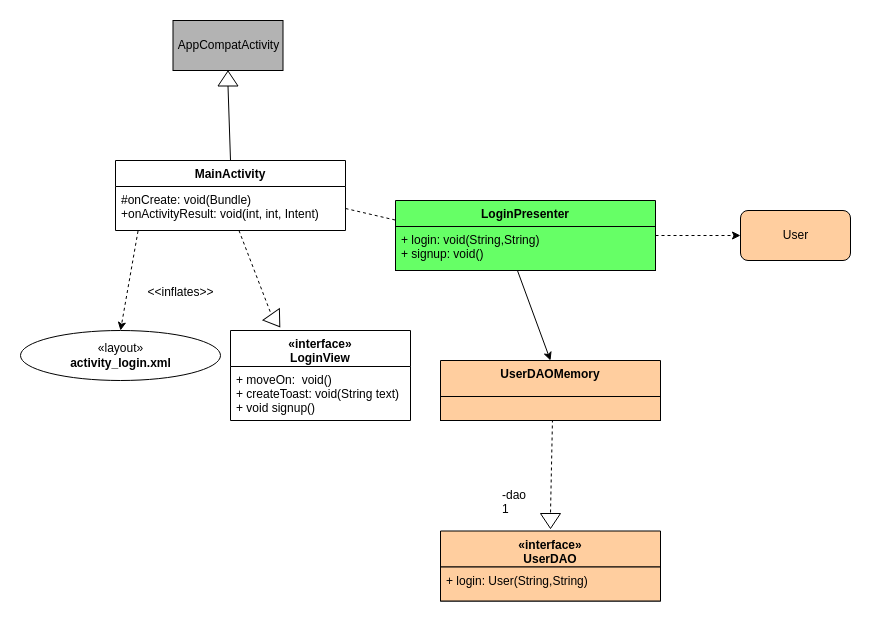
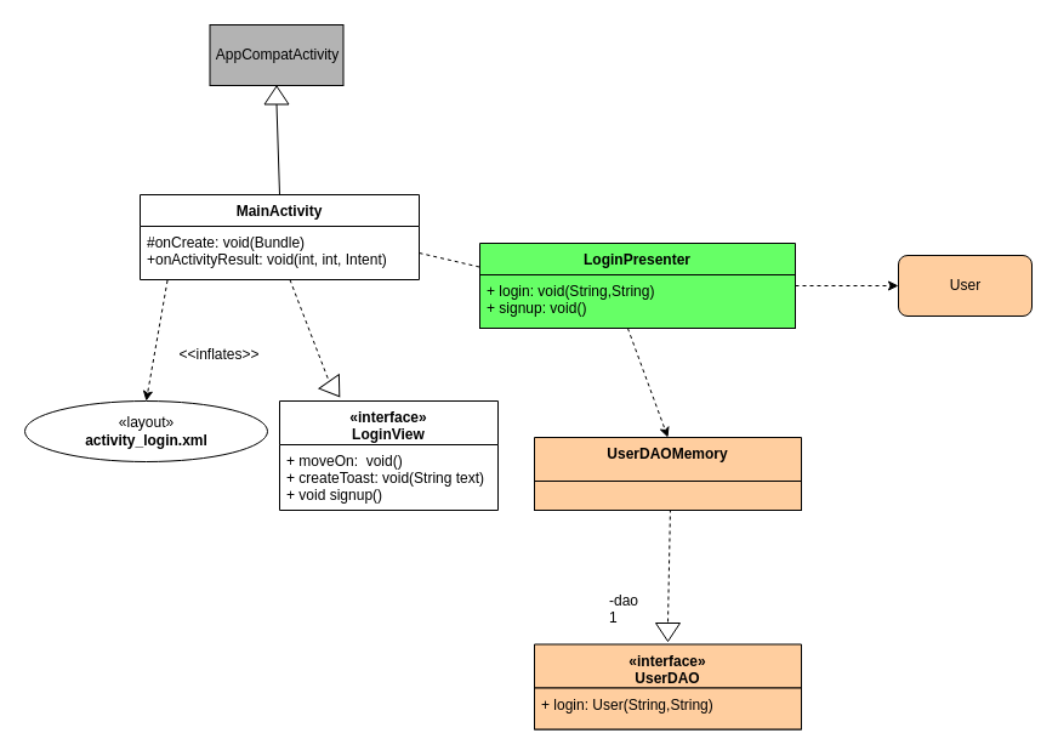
- <mxCell id="12" value="" style="endArrow=classic;html=1;exitX=0.469;exitY=1;exitDx=0;exitDy=0;exitPerimeter=0;entryX=0.5;entryY=0;entryDx=0;entryDy=0;" parent="1" source="20" target="21" edge="1"><mxGeometry width="50" height="50" relative="1" as="geometry"><mxPoint x="406.56" y="320" as="sourcePoint" /><mxPoint x="372.5" y="420" as="targetPoint" /></mxGeometry></mxCell>
+ <mxCell id="12" value="" style="endArrow=classic;html=1;exitX=0.469;exitY=1;exitDx=0;exitDy=0;exitPerimeter=0;entryX=0.5;entryY=0;entryDx=0;entryDy=0;dashed=1;" parent="1" source="20" target="21" edge="1"><mxGeometry width="50" height="50" relative="1" as="geometry"><mxPoint x="406.56" y="320" as="sourcePoint" /><mxPoint x="372.5" y="420" as="targetPoint" /></mxGeometry></mxCell>
